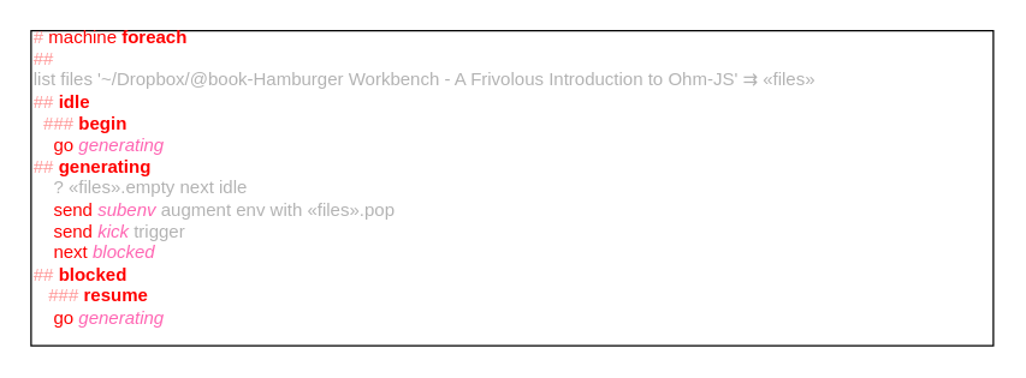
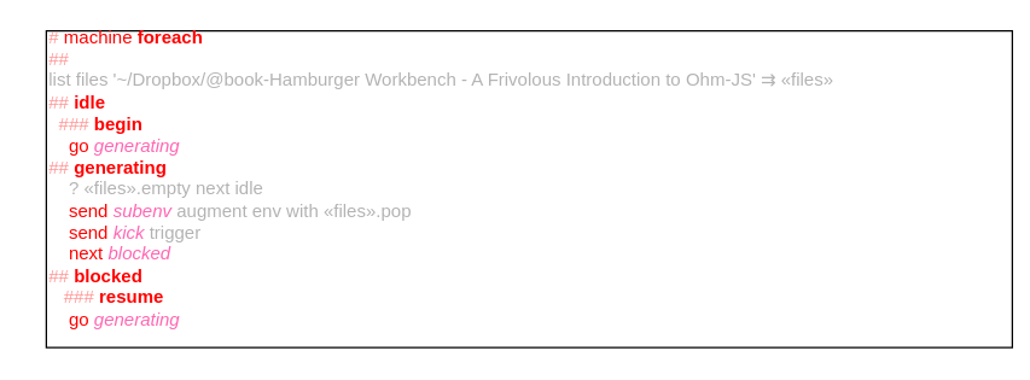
- <mxCell id="2" value="&lt;div&gt;&lt;div&gt;&lt;font color=&quot;#ff9999&quot;&gt;#&lt;/font&gt; &lt;font color=&quot;#ff0000&quot;&gt;machine&lt;/font&gt; &lt;font color=&quot;#ff0000&quot;&gt;&lt;b&gt;foreach&lt;/b&gt;&lt;/font&gt;&lt;/div&gt;&lt;div&gt;&lt;font color=&quot;#ff9999&quot;&gt;##&lt;/font&gt;&lt;font color=&quot;#032dff&quot;&gt;&amp;nbsp;&lt;/font&gt;&lt;/div&gt;&lt;div&gt;&lt;font color=&quot;#b3b3b3&quot;&gt;&lt;span&gt;list files '~/Dropbox/@book-Hamburger Workbench - A Frivolous Introduction to Ohm-JS' ⇉ «files»&lt;/span&gt;&lt;br&gt;&lt;/font&gt;&lt;/div&gt;&lt;div&gt;&lt;font color=&quot;#ff9999&quot;&gt;##&lt;/font&gt; &lt;font color=&quot;#ff0000&quot;&gt;&lt;b&gt;idle&lt;/b&gt;&lt;/font&gt;&lt;br&gt;&lt;/div&gt;&lt;div&gt;&amp;nbsp; &lt;font color=&quot;#ff9999&quot;&gt;###&lt;/font&gt; &lt;b&gt;&lt;font color=&quot;#ff0000&quot;&gt;begin&lt;/font&gt;&lt;/b&gt;&lt;/div&gt;&lt;div&gt;&amp;nbsp; &amp;nbsp; &lt;font color=&quot;#ff0000&quot;&gt;go&lt;/font&gt; &lt;i&gt;&lt;font color=&quot;#ff66b3&quot;&gt;generating&lt;/font&gt;&lt;/i&gt;&lt;/div&gt;&lt;div&gt;&lt;font color=&quot;#ff9999&quot;&gt;##&lt;/font&gt; &lt;b&gt;&lt;font color=&quot;#ff0000&quot;&gt;generating&lt;/font&gt;&lt;/b&gt;&lt;br&gt;&lt;/div&gt;&lt;div&gt;&lt;span&gt;&amp;nbsp; &amp;nbsp; &lt;font color=&quot;#b3b3b3&quot;&gt;? «files».empty next idle&lt;/font&gt;&lt;/span&gt;&lt;/div&gt;&lt;div&gt;&amp;nbsp; &amp;nbsp; &lt;font color=&quot;#ff0000&quot;&gt;send&lt;/font&gt; &lt;i&gt;&lt;font color=&quot;#ff66b3&quot;&gt;subenv&lt;/font&gt;&lt;/i&gt; &lt;font color=&quot;#b3b3b3&quot;&gt;augment env with «files».pop&lt;/font&gt;&lt;/div&gt;&lt;div&gt;&amp;nbsp; &amp;nbsp; &lt;font color=&quot;#ff0000&quot;&gt;send&lt;/font&gt; &lt;i&gt;&lt;font color=&quot;#ff66b3&quot;&gt;kick&lt;/font&gt;&lt;/i&gt; &lt;font color=&quot;#b3b3b3&quot;&gt;trigger&lt;/font&gt;&lt;br&gt;&lt;/div&gt;&lt;div&gt;&amp;nbsp; &amp;nbsp; &lt;font color=&quot;#ff0000&quot;&gt;next&lt;/font&gt; &lt;i&gt;&lt;font color=&quot;#ff66b3&quot;&gt;blocked&lt;/font&gt;&lt;/i&gt;&lt;br&gt;&lt;/div&gt;&lt;div&gt;&lt;font color=&quot;#ff9999&quot;&gt;##&lt;/font&gt; &lt;b&gt;&lt;font color=&quot;#ff0000&quot;&gt;blocked&lt;/font&gt;&lt;/b&gt;&lt;/div&gt;&lt;div&gt;&amp;nbsp; &amp;nbsp;&lt;font color=&quot;#ff9999&quot;&gt;###&lt;/font&gt; &lt;b&gt;&lt;font color=&quot;#ff0000&quot;&gt;resume&lt;/font&gt;&lt;/b&gt;&lt;/div&gt;&lt;div&gt;&amp;nbsp; &amp;nbsp; &lt;font color=&quot;#ff0000&quot;&gt;go&lt;/font&gt; &lt;i&gt;&lt;font color=&quot;#ff66b3&quot;&gt;generating&lt;/font&gt;&lt;/i&gt;&lt;/div&gt;&lt;/div&gt;&lt;div&gt;&lt;br&gt;&lt;/div&gt;" style="rounded=0;whiteSpace=wrap;html=1;align=left;" vertex="1" parent="1"><mxGeometry x="20" y="20" width="640" height="210" as="geometry" /></mxCell>
+ <mxCell id="2" value="&lt;div&gt;&lt;div&gt;&lt;font color=&quot;#ff9999&quot;&gt;#&lt;/font&gt; &lt;font color=&quot;#ff0000&quot;&gt;machine&lt;/font&gt; &lt;font color=&quot;#ff0000&quot;&gt;&lt;b&gt;foreach&lt;/b&gt;&lt;/font&gt;&lt;/div&gt;&lt;div&gt;&lt;font color=&quot;#ff9999&quot;&gt;##&lt;/font&gt;&lt;font color=&quot;#032dff&quot;&gt;&amp;nbsp;&lt;/font&gt;&lt;/div&gt;&lt;div&gt;&lt;font color=&quot;#b3b3b3&quot;&gt;&lt;span&gt;list files '~/Dropbox/@book-Hamburger Workbench - A Frivolous Introduction to Ohm-JS' ⇉ «files»&lt;/span&gt;&lt;br&gt;&lt;/font&gt;&lt;/div&gt;&lt;div&gt;&lt;font color=&quot;#ff9999&quot;&gt;##&lt;/font&gt; &lt;font color=&quot;#ff0000&quot;&gt;&lt;b&gt;idle&lt;/b&gt;&lt;/font&gt;&lt;br&gt;&lt;/div&gt;&lt;div&gt;&amp;nbsp; &lt;font color=&quot;#ff9999&quot;&gt;###&lt;/font&gt; &lt;b&gt;&lt;font color=&quot;#ff0000&quot;&gt;begin&lt;/font&gt;&lt;/b&gt;&lt;/div&gt;&lt;div&gt;&amp;nbsp; &amp;nbsp; &lt;font color=&quot;#ff0000&quot;&gt;go&lt;/font&gt; &lt;i&gt;&lt;font color=&quot;#ff66b3&quot;&gt;generating&lt;/font&gt;&lt;/i&gt;&lt;/div&gt;&lt;div&gt;&lt;font color=&quot;#ff9999&quot;&gt;##&lt;/font&gt; &lt;b&gt;&lt;font color=&quot;#ff0000&quot;&gt;generating&lt;/font&gt;&lt;/b&gt;&lt;br&gt;&lt;/div&gt;&lt;div&gt;&lt;span&gt;&amp;nbsp; &amp;nbsp; &lt;font color=&quot;#b3b3b3&quot;&gt;? «files».empty next idle&lt;/font&gt;&lt;/span&gt;&lt;/div&gt;&lt;div&gt;&amp;nbsp; &amp;nbsp; &lt;font color=&quot;#ff0000&quot;&gt;send&lt;/font&gt; &lt;i&gt;&lt;font color=&quot;#ff66b3&quot;&gt;subenv&lt;/font&gt;&lt;/i&gt; &lt;font color=&quot;#b3b3b3&quot;&gt;augment env with «files».pop&lt;/font&gt;&lt;/div&gt;&lt;div&gt;&amp;nbsp; &amp;nbsp; &lt;font color=&quot;#ff0000&quot;&gt;send&lt;/font&gt; &lt;i&gt;&lt;font color=&quot;#ff66b3&quot;&gt;kick&lt;/font&gt;&lt;/i&gt; &lt;font color=&quot;#b3b3b3&quot;&gt;trigger&lt;/font&gt;&lt;br&gt;&lt;/div&gt;&lt;div&gt;&amp;nbsp; &amp;nbsp; &lt;font color=&quot;#ff0000&quot;&gt;next&lt;/font&gt; &lt;i&gt;&lt;font color=&quot;#ff66b3&quot;&gt;blocked&lt;/font&gt;&lt;/i&gt;&lt;br&gt;&lt;/div&gt;&lt;div&gt;&lt;font color=&quot;#ff9999&quot;&gt;##&lt;/font&gt; &lt;b&gt;&lt;font color=&quot;#ff0000&quot;&gt;blocked&lt;/font&gt;&lt;/b&gt;&lt;/div&gt;&lt;div&gt;&amp;nbsp; &amp;nbsp;&lt;font color=&quot;#ff9999&quot;&gt;###&lt;/font&gt; &lt;b&gt;&lt;font color=&quot;#ff0000&quot;&gt;resume&lt;/font&gt;&lt;/b&gt;&lt;/div&gt;&lt;div&gt;&amp;nbsp; &amp;nbsp; &lt;font color=&quot;#ff0000&quot;&gt;go&lt;/font&gt; &lt;i&gt;&lt;font color=&quot;#ff66b3&quot;&gt;generating&lt;/font&gt;&lt;/i&gt;&lt;/div&gt;&lt;/div&gt;&lt;div&gt;&lt;br&gt;&lt;/div&gt;" style="rounded=0;whiteSpace=wrap;html=1;align=left;" vertex="1" parent="1"><mxGeometry x="30" y="20" width="640" height="210" as="geometry" /></mxCell>
